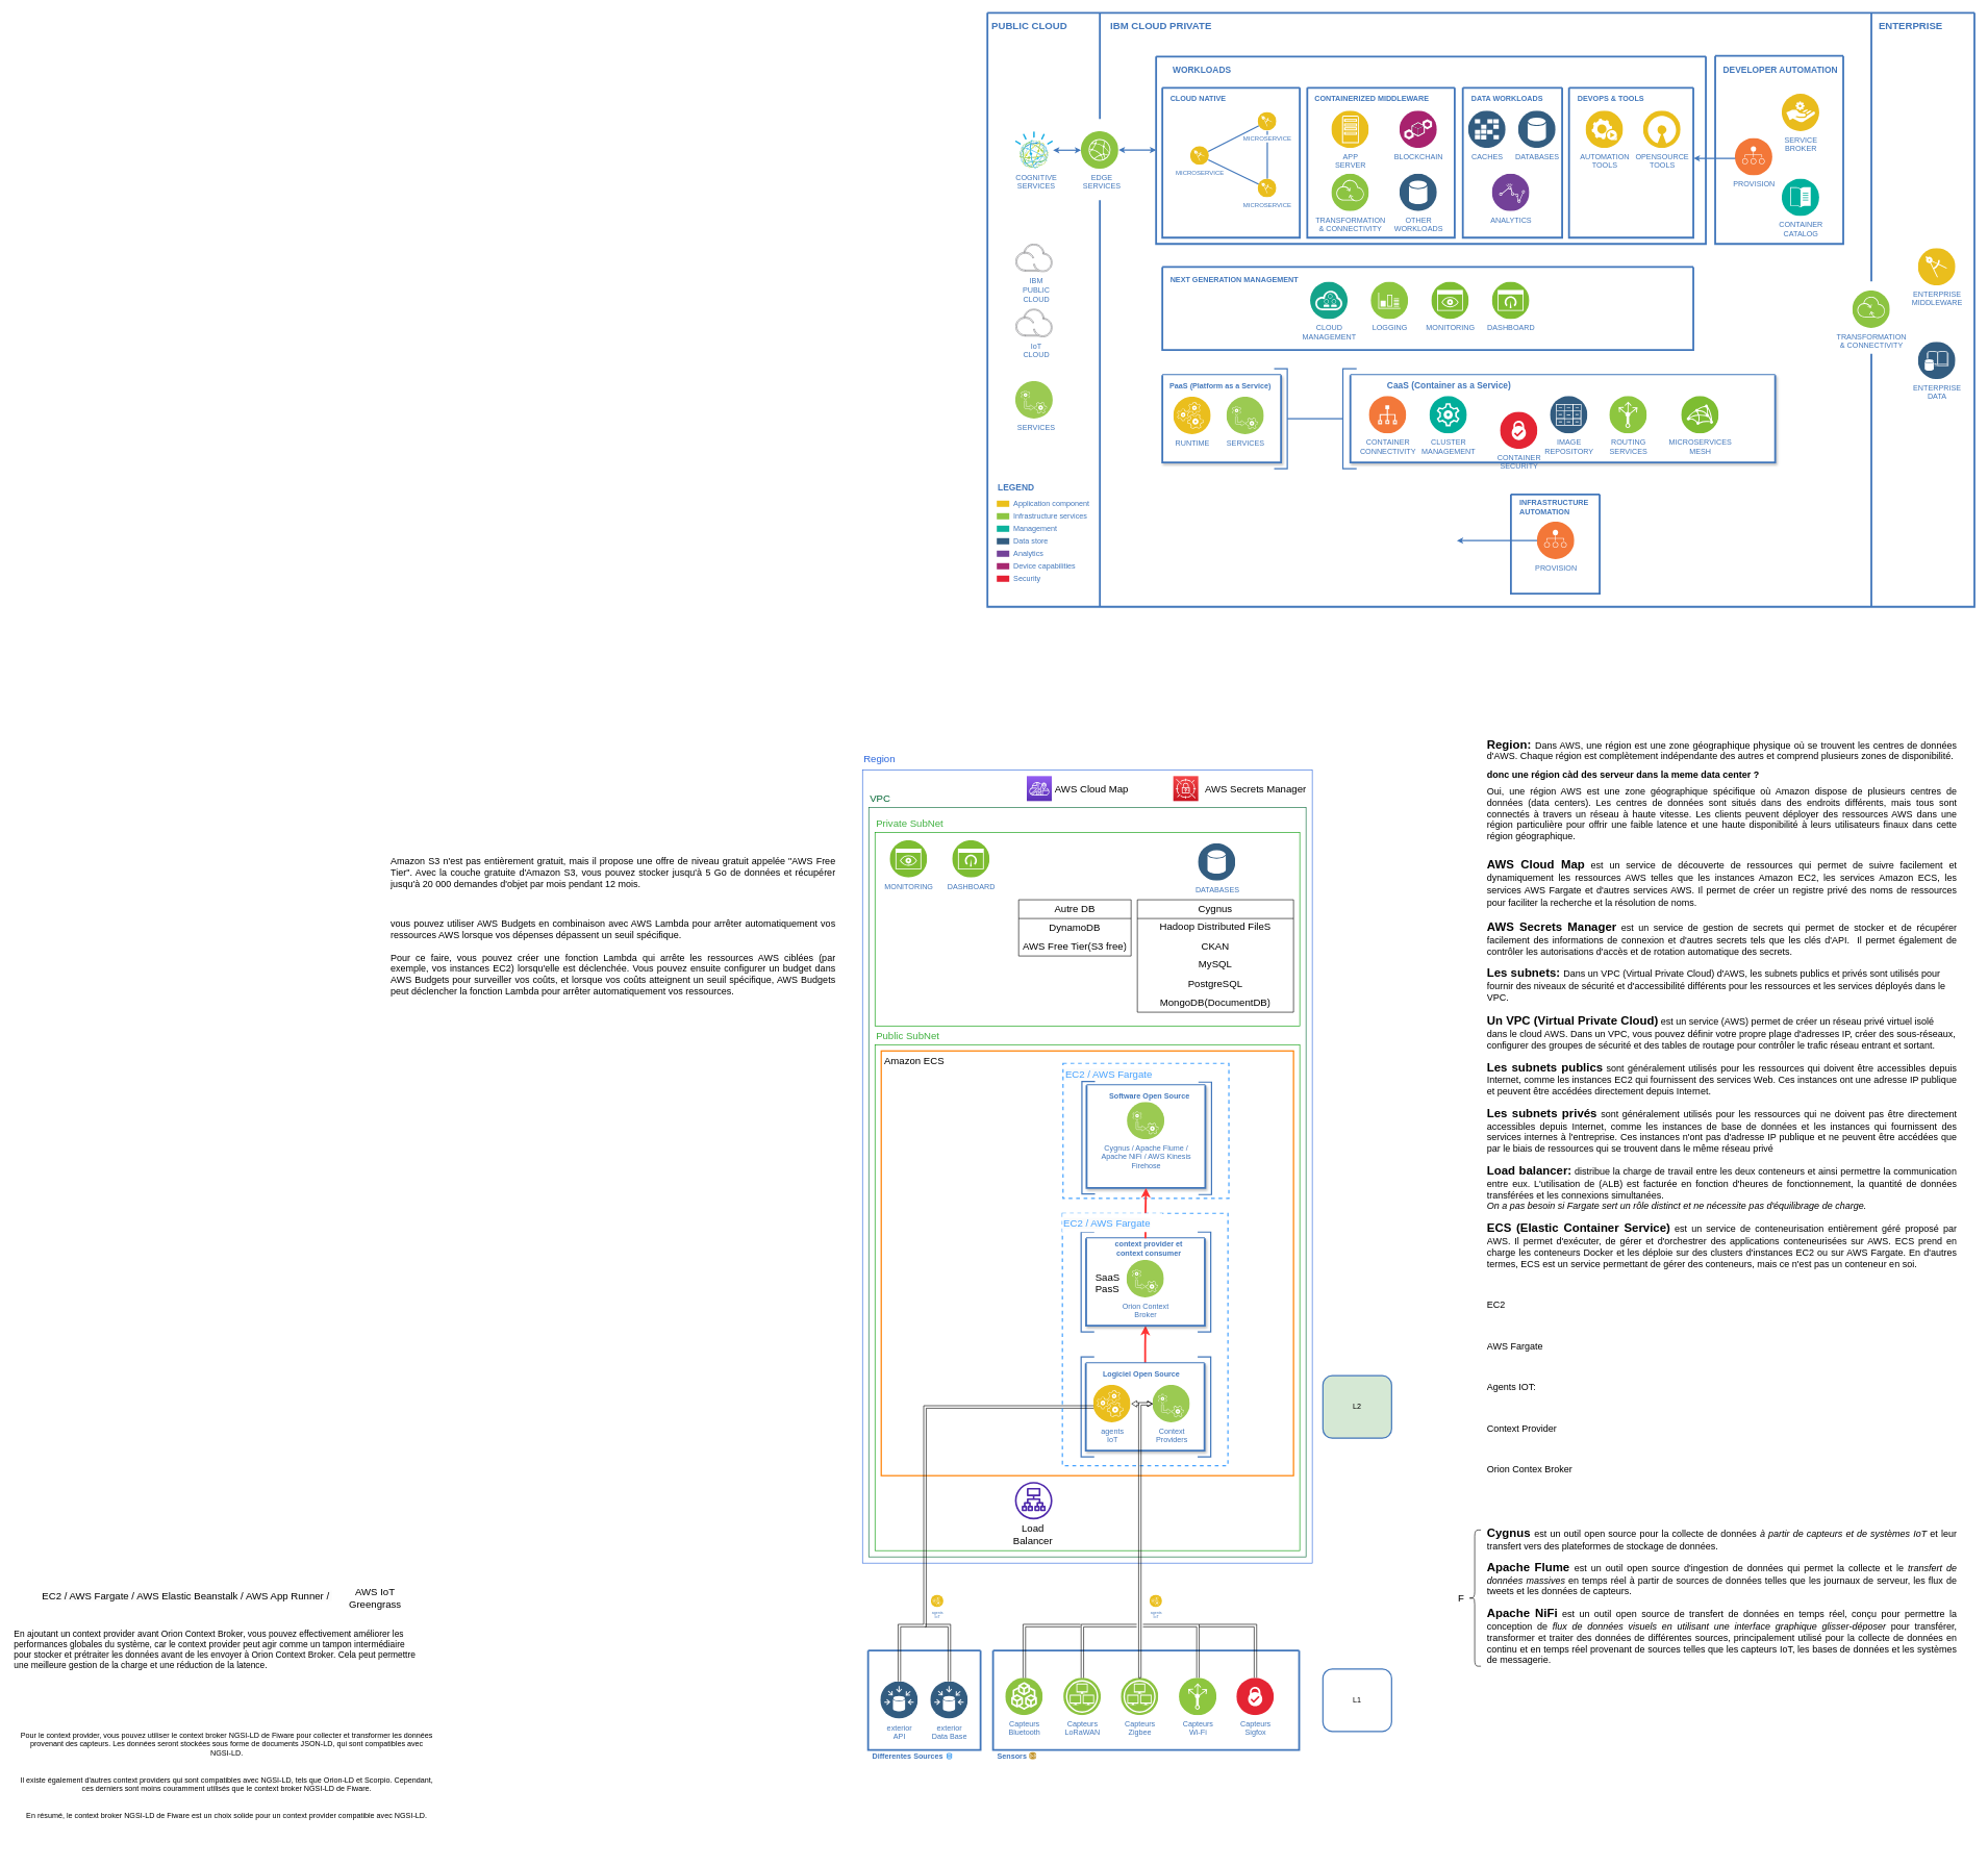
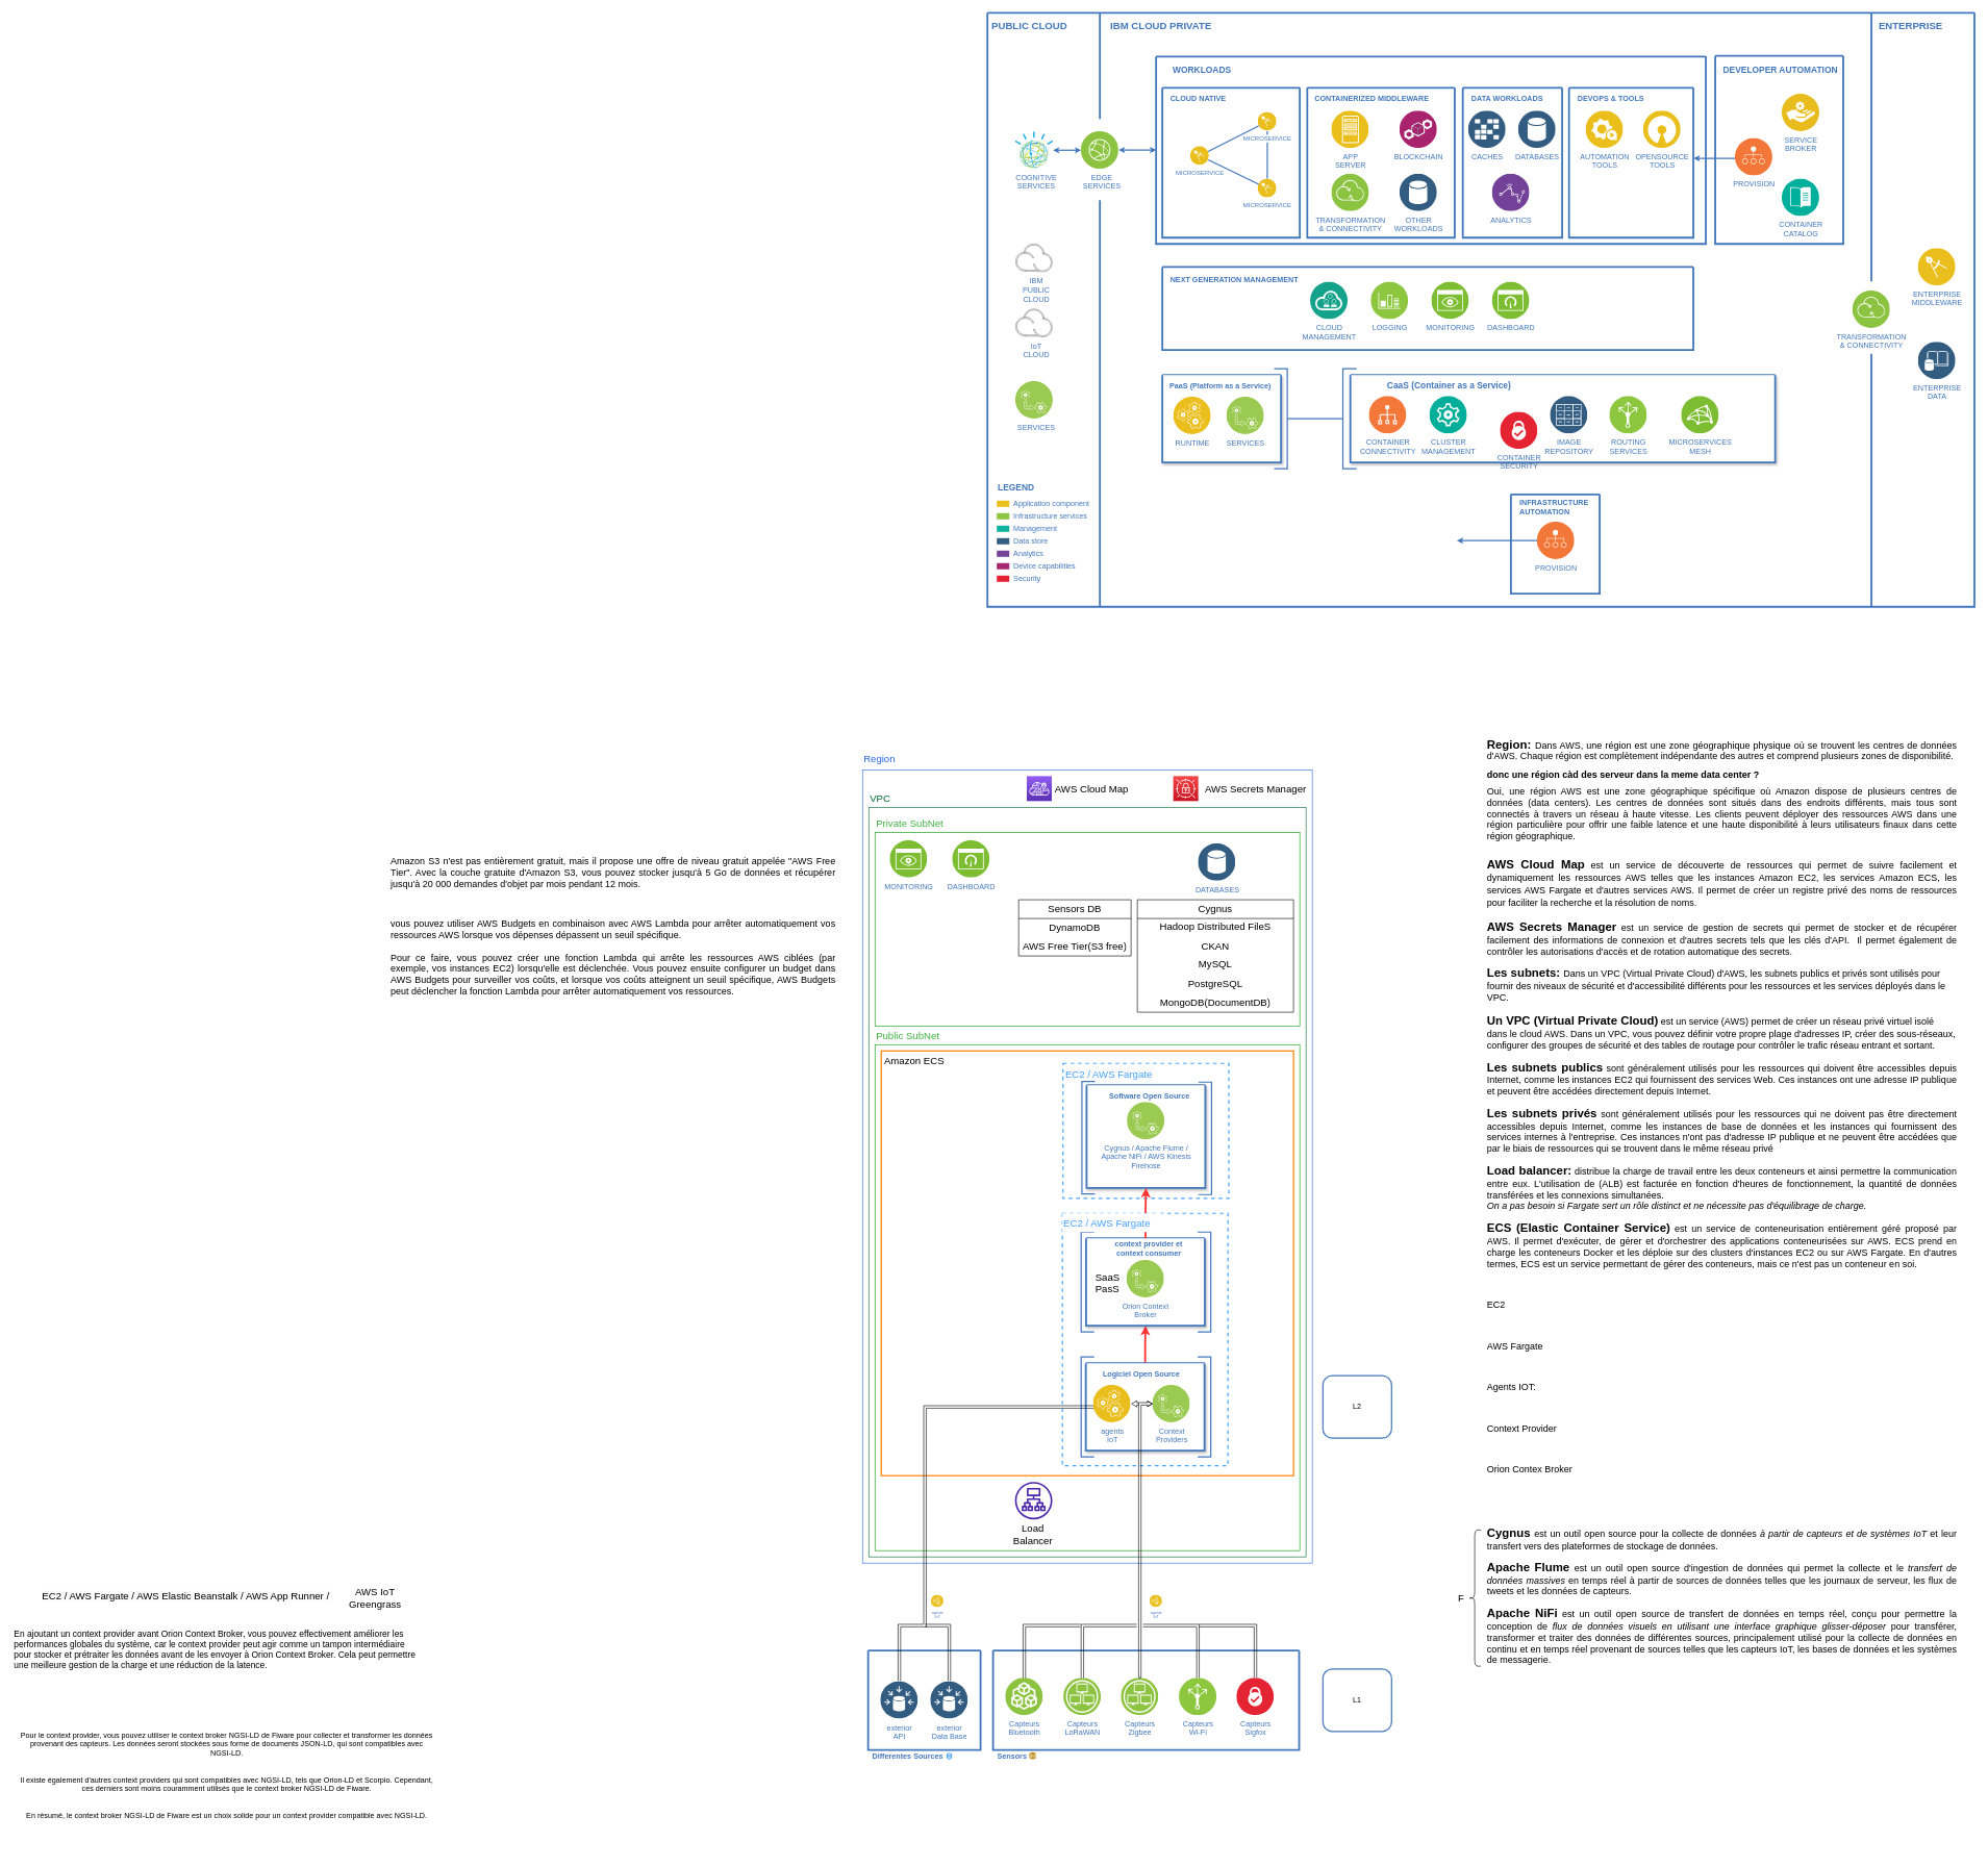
- <mxCell id="166" value="Autre DB" style="swimlane;fontStyle=0;childLayout=stackLayout;horizontal=1;startSize=30;horizontalStack=0;resizeParent=1;resizeParentMax=0;resizeLast=0;collapsible=1;marginBottom=0;whiteSpace=wrap;html=1;fontSize=16;" vertex="1" parent="1"><mxGeometry x="1630" y="1440" width="180" height="90" as="geometry" /></mxCell>
+ <mxCell id="166" value="Sensors DB" style="swimlane;fontStyle=0;childLayout=stackLayout;horizontal=1;startSize=30;horizontalStack=0;resizeParent=1;resizeParentMax=0;resizeLast=0;collapsible=1;marginBottom=0;whiteSpace=wrap;html=1;fontSize=16;" vertex="1" parent="1"><mxGeometry x="1630" y="1440" width="180" height="90" as="geometry" /></mxCell>
- <mxCell id="107" value="L2" style="rounded=1;whiteSpace=wrap;html=1;strokeWidth=2;strokeColor=#4277bb;fillColor=#d5e8d4;" parent="1" vertex="1"><mxGeometry x="2117" y="2202" width="110" height="100" as="geometry" /></mxCell>
+ <mxCell id="107" value="L2" style="rounded=1;whiteSpace=wrap;html=1;strokeWidth=2;strokeColor=#4277bb;" parent="1" vertex="1"><mxGeometry x="2117" y="2202" width="110" height="100" as="geometry" /></mxCell>
